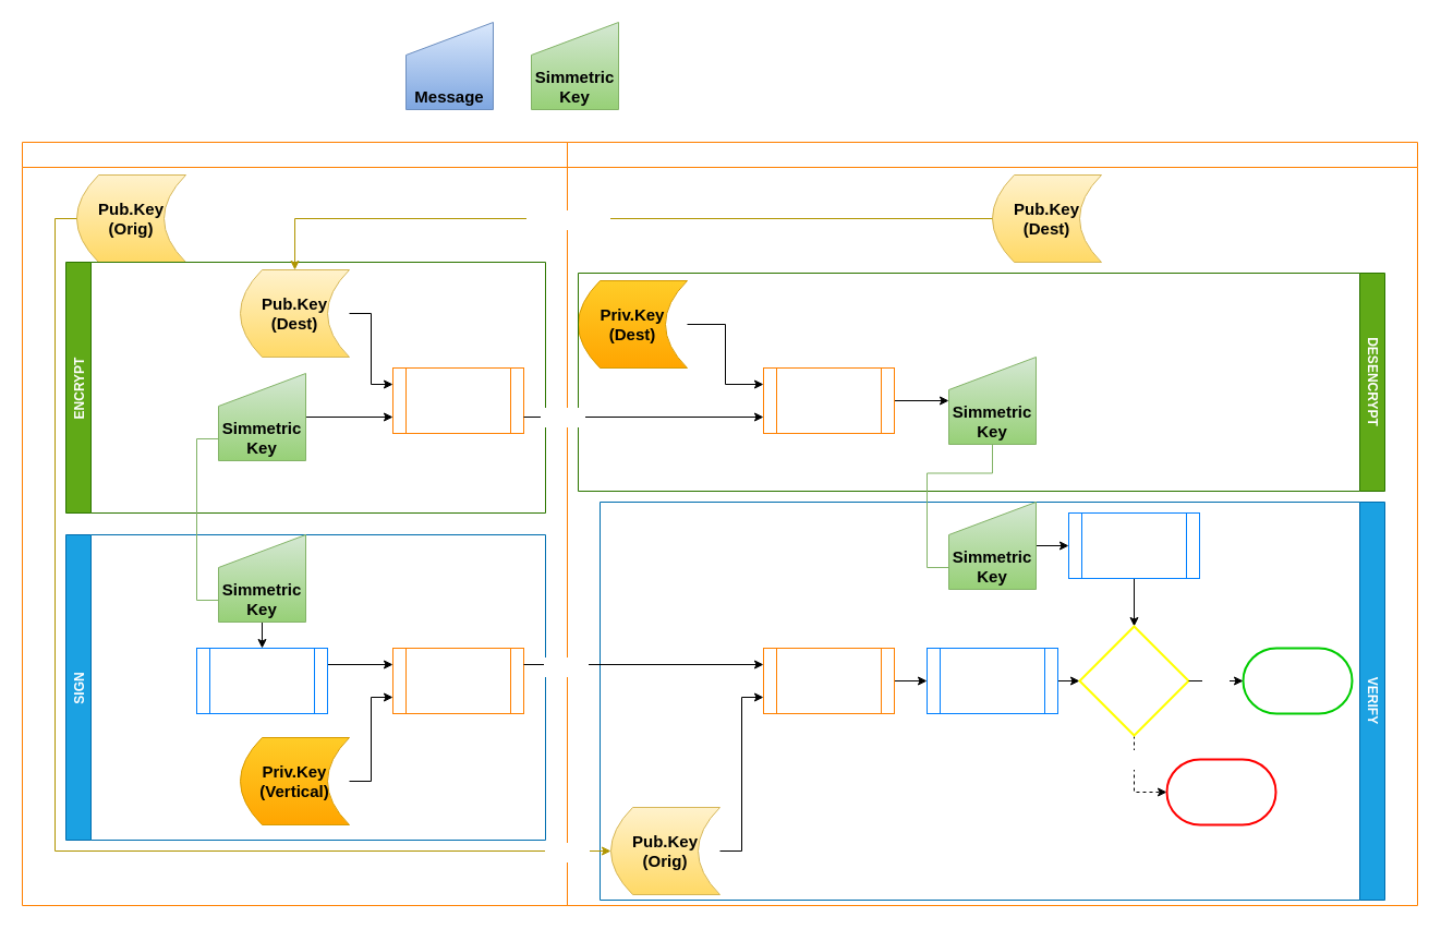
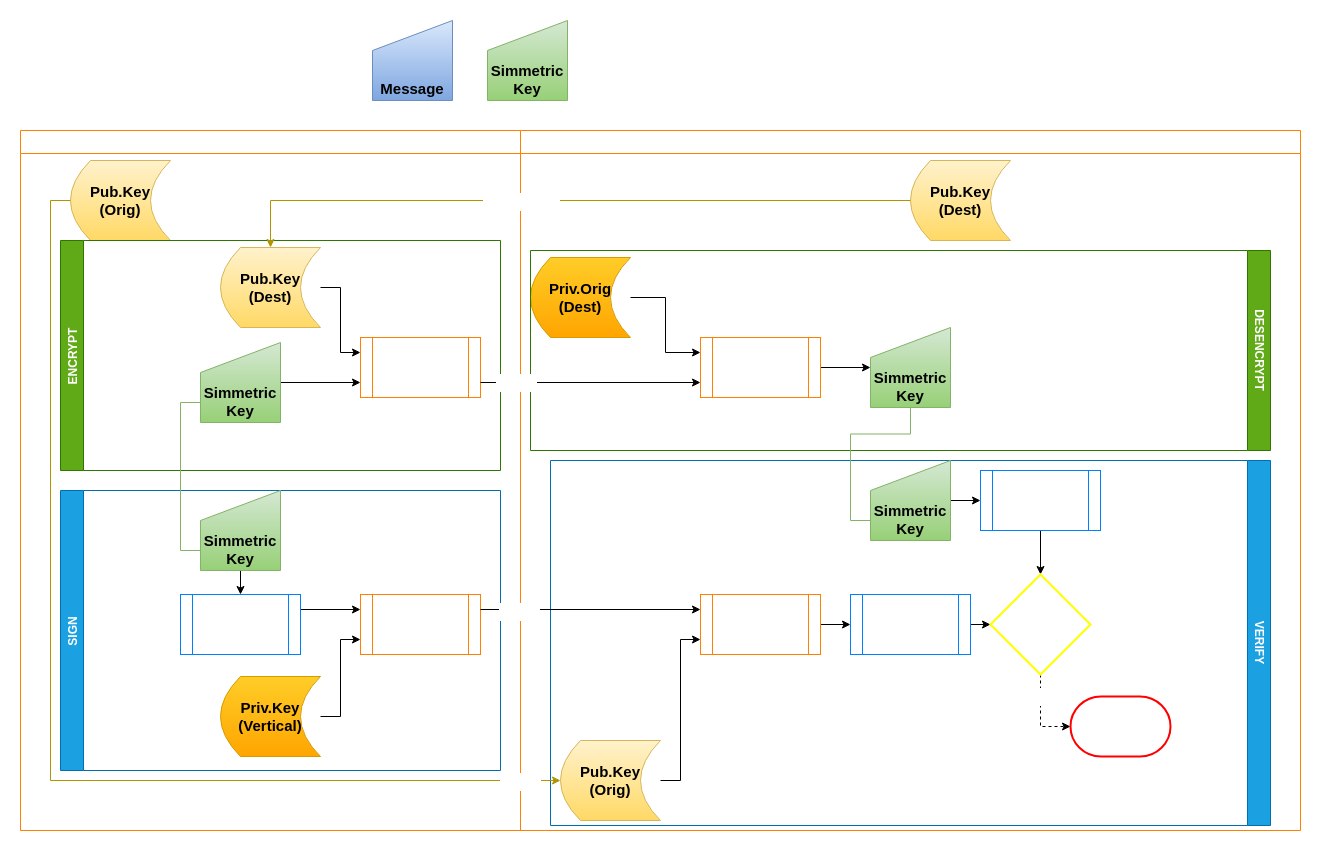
- <mxCell id="21" value="Vertical Container" style="swimlane;strokeColor=#FF8000;fontSize=15;fontColor=#FFFFFF;gradientColor=none;" parent="1" vertex="1"><mxGeometry x="520" y="130" width="780" height="700" as="geometry"><mxRectangle x="540" y="110" width="170" height="30" as="alternateBounds" /></mxGeometry></mxCell>
+ <mxCell id="21" value="Vertical Simmetric" style="swimlane;strokeColor=#FF8000;fontSize=15;fontColor=#FFFFFF;gradientColor=none;" parent="1" vertex="1"><mxGeometry x="520" y="130" width="780" height="700" as="geometry"><mxRectangle x="540" y="110" width="170" height="30" as="alternateBounds" /></mxGeometry></mxCell>
- <mxCell id="28" value="&lt;font color=&quot;#000000&quot;&gt;&lt;b&gt;Priv.Key&lt;br&gt;(Dest)&lt;br&gt;&lt;/b&gt;&lt;/font&gt;" style="shape=dataStorage;whiteSpace=wrap;html=1;fixedSize=1;fontSize=15;fillColor=#ffcd28;gradientColor=#ffa500;strokeColor=#d79b00;" parent="21" vertex="1"><mxGeometry x="10" y="127" width="100" height="80" as="geometry" /></mxCell>
+ <mxCell id="28" value="&lt;font color=&quot;#000000&quot;&gt;&lt;b&gt;Priv.Orig&lt;br&gt;(Dest)&lt;br&gt;&lt;/b&gt;&lt;/font&gt;" style="shape=dataStorage;whiteSpace=wrap;html=1;fixedSize=1;fontSize=15;fillColor=#ffcd28;gradientColor=#ffa500;strokeColor=#d79b00;" parent="21" vertex="1"><mxGeometry x="10" y="127" width="100" height="80" as="geometry" /></mxCell>
- <mxCell id="39" value="Yes" style="edgeStyle=orthogonalEdgeStyle;rounded=0;orthogonalLoop=1;jettySize=auto;html=1;entryX=0;entryY=0.5;entryDx=0;entryDy=0;entryPerimeter=0;fontSize=15;fontColor=#FFFFFF;" parent="21" source="37" target="38" edge="1"><mxGeometry relative="1" as="geometry" /></mxCell>
- <mxCell id="38" value="OK" style="strokeWidth=2;html=1;shape=mxgraph.flowchart.terminator;whiteSpace=wrap;strokeColor=#00CC00;fontSize=15;fontColor=#FFFFFF;gradientColor=none;" parent="21" vertex="1"><mxGeometry x="620" y="464" width="100" height="60" as="geometry" /></mxCell>
